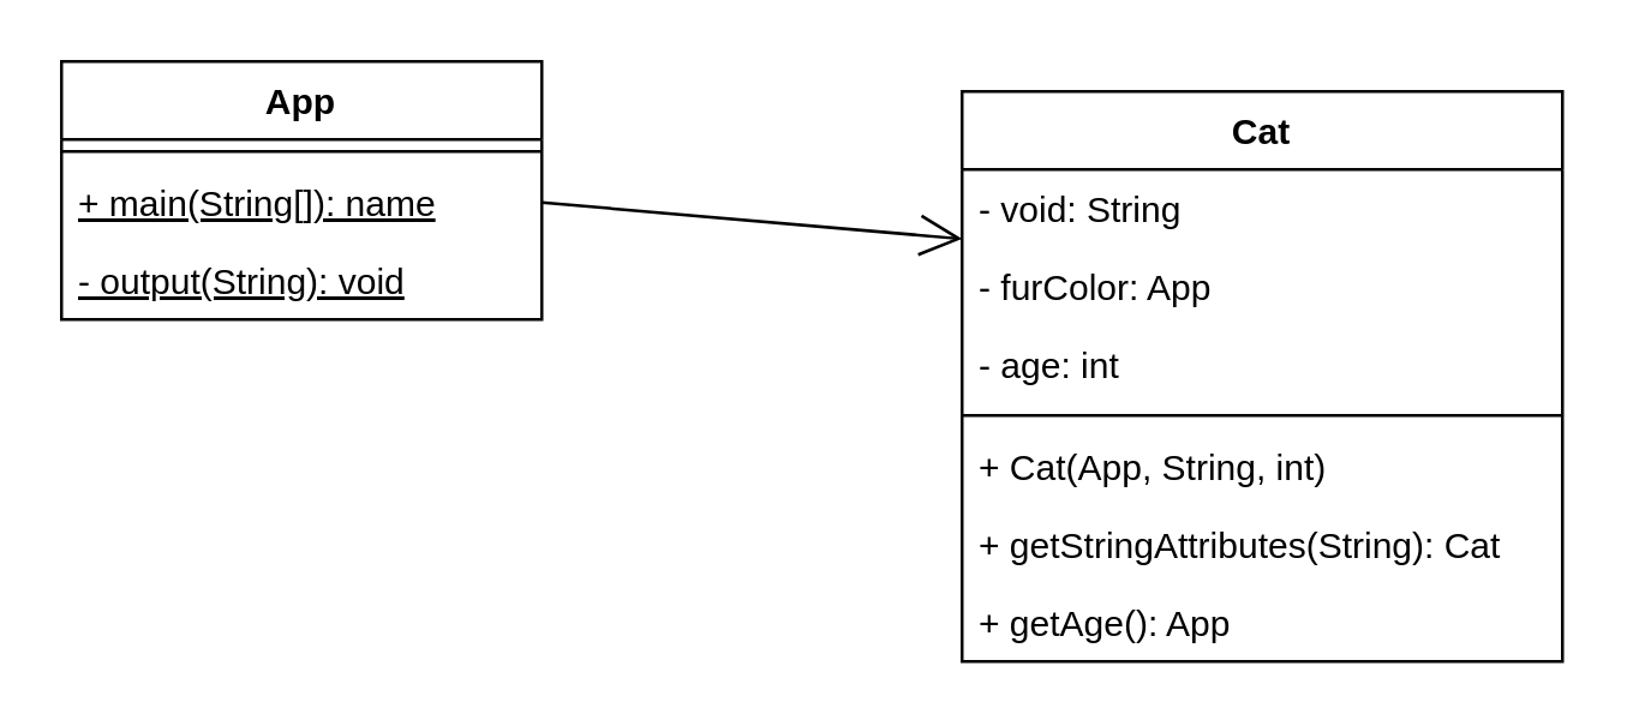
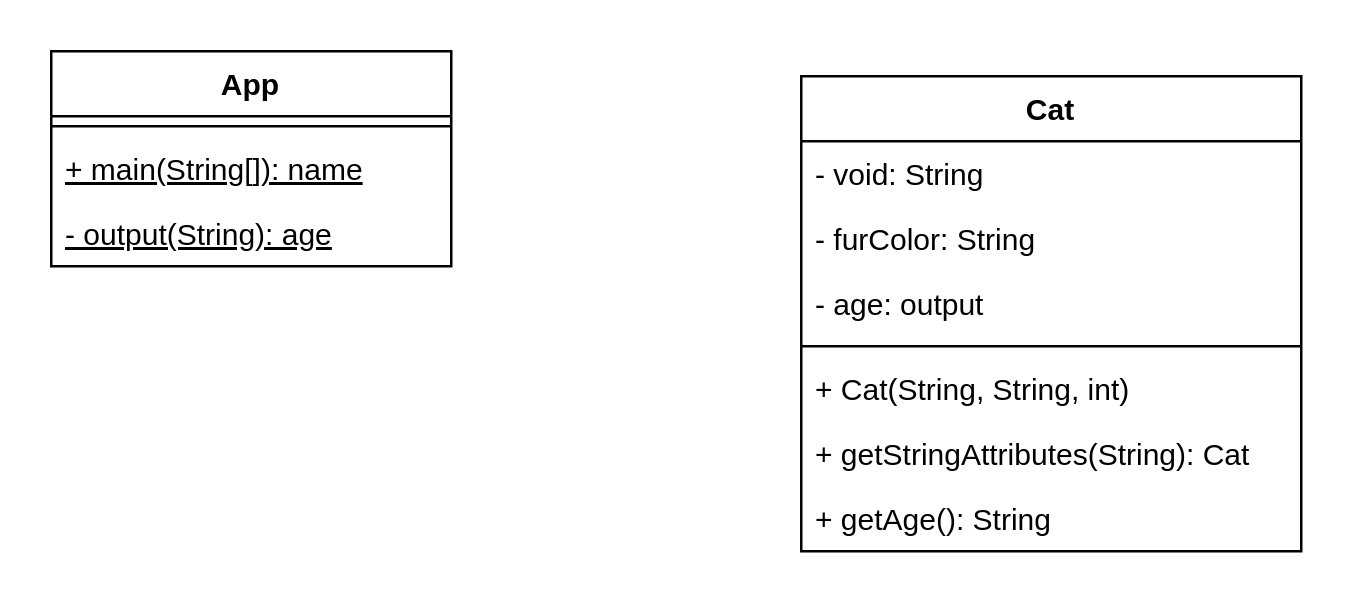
- <mxCell id="14" value="" style="endArrow=open;endFill=1;endSize=12;html=1;exitX=1;exitY=0.5;exitDx=0;exitDy=0;entryX=0;entryY=0.89;entryDx=0;entryDy=0;entryPerimeter=0;" parent="1" source="12" target="3" edge="1"><mxGeometry width="160" relative="1" as="geometry"><mxPoint x="140" y="170" as="sourcePoint" /><mxPoint x="240" y="160" as="targetPoint" /></mxGeometry></mxCell>
- <mxCell id="13" value="- output(String): void" style="text;strokeColor=none;fillColor=none;align=left;verticalAlign=top;spacingLeft=4;spacingRight=4;overflow=hidden;rotatable=0;points=[[0,0.5],[1,0.5]];portConstraint=eastwest;fontStyle=4" parent="10" vertex="1"><mxGeometry y="60" width="160" height="26" as="geometry" /></mxCell>
+ <mxCell id="13" value="- output(String): age" style="text;strokeColor=none;fillColor=none;align=left;verticalAlign=top;spacingLeft=4;spacingRight=4;overflow=hidden;rotatable=0;points=[[0,0.5],[1,0.5]];portConstraint=eastwest;fontStyle=4" parent="10" vertex="1"><mxGeometry y="60" width="160" height="26" as="geometry" /></mxCell>
- <mxCell id="4" value="- furColor: App" style="text;strokeColor=none;fillColor=none;align=left;verticalAlign=top;spacingLeft=4;spacingRight=4;overflow=hidden;rotatable=0;points=[[0,0.5],[1,0.5]];portConstraint=eastwest;" parent="2" vertex="1"><mxGeometry y="52" width="200" height="26" as="geometry" /></mxCell>
+ <mxCell id="4" value="- furColor: String" style="text;strokeColor=none;fillColor=none;align=left;verticalAlign=top;spacingLeft=4;spacingRight=4;overflow=hidden;rotatable=0;points=[[0,0.5],[1,0.5]];portConstraint=eastwest;" parent="2" vertex="1"><mxGeometry y="52" width="200" height="26" as="geometry" /></mxCell>
- <mxCell id="5" value="- age: int" style="text;strokeColor=none;fillColor=none;align=left;verticalAlign=top;spacingLeft=4;spacingRight=4;overflow=hidden;rotatable=0;points=[[0,0.5],[1,0.5]];portConstraint=eastwest;" parent="2" vertex="1"><mxGeometry y="78" width="200" height="26" as="geometry" /></mxCell>
+ <mxCell id="5" value="- age: output" style="text;strokeColor=none;fillColor=none;align=left;verticalAlign=top;spacingLeft=4;spacingRight=4;overflow=hidden;rotatable=0;points=[[0,0.5],[1,0.5]];portConstraint=eastwest;" parent="2" vertex="1"><mxGeometry y="78" width="200" height="26" as="geometry" /></mxCell>
- <mxCell id="7" value="+ Cat(App, String, int)" style="text;strokeColor=none;fillColor=none;align=left;verticalAlign=top;spacingLeft=4;spacingRight=4;overflow=hidden;rotatable=0;points=[[0,0.5],[1,0.5]];portConstraint=eastwest;" parent="2" vertex="1"><mxGeometry y="112" width="200" height="26" as="geometry" /></mxCell>
+ <mxCell id="7" value="+ Cat(String, String, int)" style="text;strokeColor=none;fillColor=none;align=left;verticalAlign=top;spacingLeft=4;spacingRight=4;overflow=hidden;rotatable=0;points=[[0,0.5],[1,0.5]];portConstraint=eastwest;" parent="2" vertex="1"><mxGeometry y="112" width="200" height="26" as="geometry" /></mxCell>
- <mxCell id="9" value="+ getAge(): App" style="text;strokeColor=none;fillColor=none;align=left;verticalAlign=top;spacingLeft=4;spacingRight=4;overflow=hidden;rotatable=0;points=[[0,0.5],[1,0.5]];portConstraint=eastwest;" parent="2" vertex="1"><mxGeometry y="164" width="200" height="26" as="geometry" /></mxCell>
+ <mxCell id="9" value="+ getAge(): String" style="text;strokeColor=none;fillColor=none;align=left;verticalAlign=top;spacingLeft=4;spacingRight=4;overflow=hidden;rotatable=0;points=[[0,0.5],[1,0.5]];portConstraint=eastwest;" parent="2" vertex="1"><mxGeometry y="164" width="200" height="26" as="geometry" /></mxCell>
